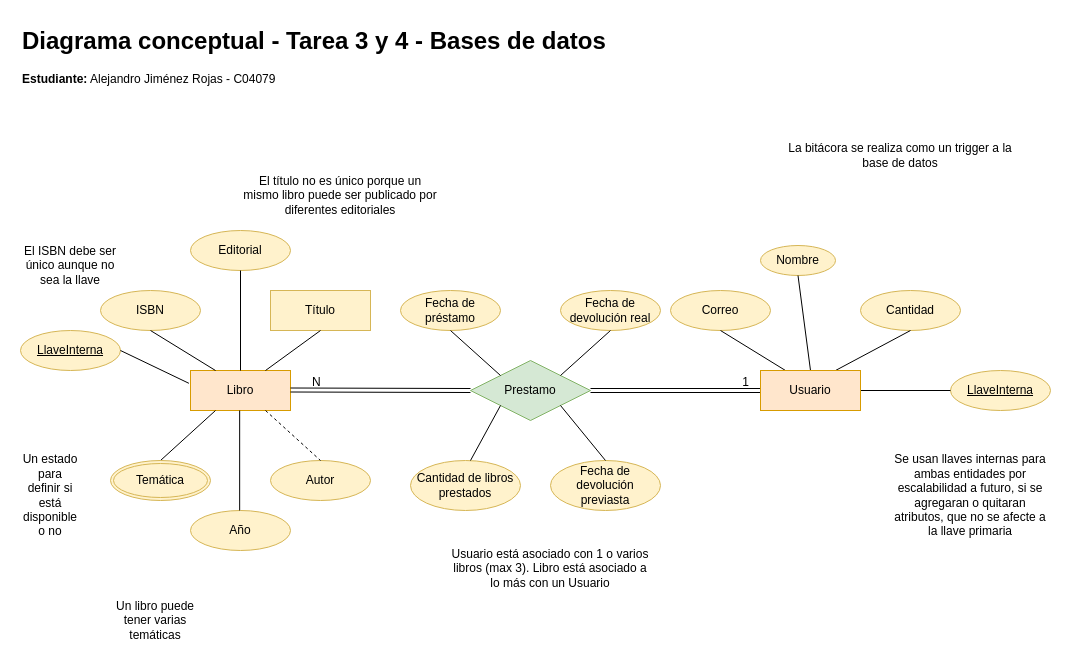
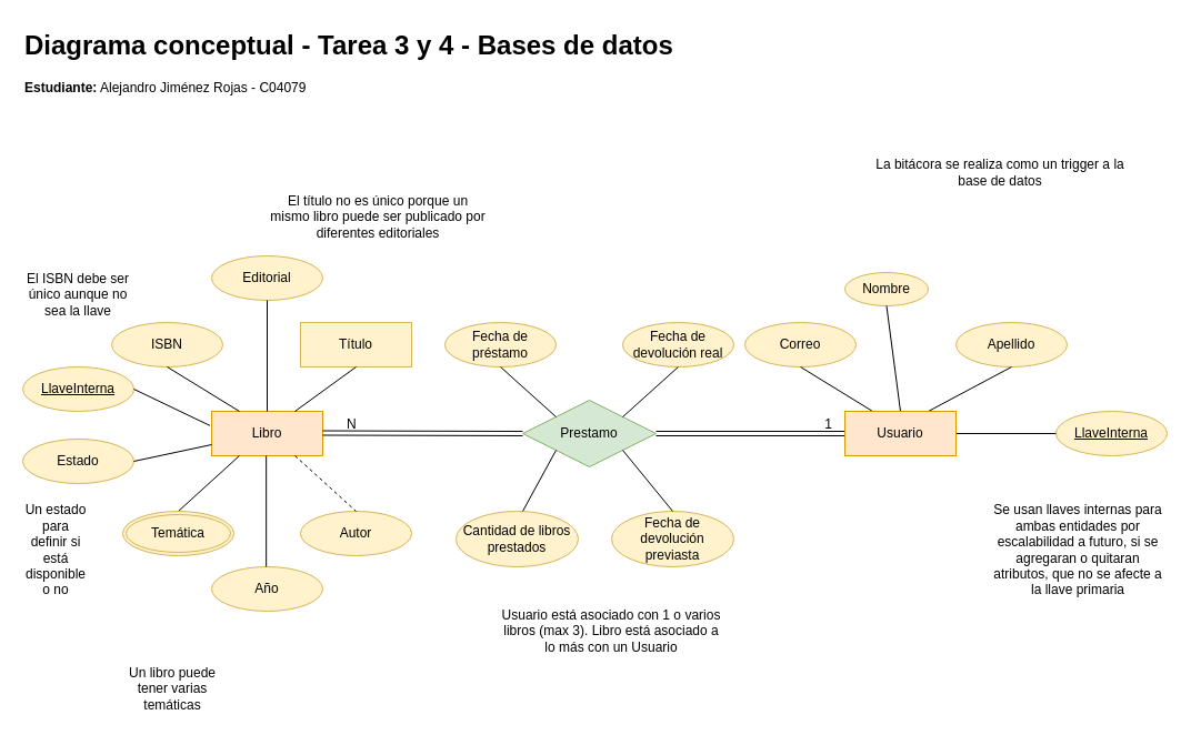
- <mxCell id="18" value="Cantidad" style="ellipse;whiteSpace=wrap;html=1;align=center;fillColor=#fff2cc;strokeColor=#d6b656;" parent="1" vertex="1"><mxGeometry x="860" y="290" width="100" height="40" as="geometry" /></mxCell>
+ <mxCell id="18" value="Apellido" style="ellipse;whiteSpace=wrap;html=1;align=center;fillColor=#fff2cc;strokeColor=#d6b656;" parent="1" vertex="1"><mxGeometry x="860" y="290" width="100" height="40" as="geometry" /></mxCell>
+ <mxCell id="48" value="" style="endArrow=none;html=1;rounded=0;entryX=1;entryY=0.5;entryDx=0;entryDy=0;exitX=0;exitY=0.75;exitDx=0;exitDy=0;" edge="1" parent="1" source="3" target="47"><mxGeometry relative="1" as="geometry"><mxPoint x="170" y="390" as="sourcePoint" /><mxPoint x="170" y="490" as="targetPoint" /></mxGeometry></mxCell>
+ <mxCell id="47" value="Estado" style="ellipse;whiteSpace=wrap;html=1;align=center;fillColor=#fff2cc;strokeColor=#d6b656;" vertex="1" parent="1"><mxGeometry x="20" y="395" width="100" height="40" as="geometry" /></mxCell>
